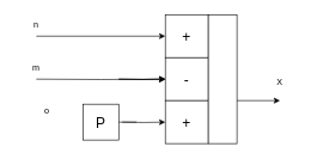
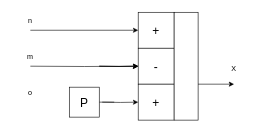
- <mxCell id="12" value="o" style="text;html=1;align=center;verticalAlign=middle;whiteSpace=wrap;rounded=0;" parent="1" vertex="1"><mxGeometry x="35" y="140" width="60" height="30" as="geometry" /></mxCell>
+ <mxCell id="12" value="o" style="text;html=1;align=center;verticalAlign=middle;whiteSpace=wrap;rounded=0;" parent="1" vertex="1"><mxGeometry x="20" y="140" width="60" height="30" as="geometry" /></mxCell>
